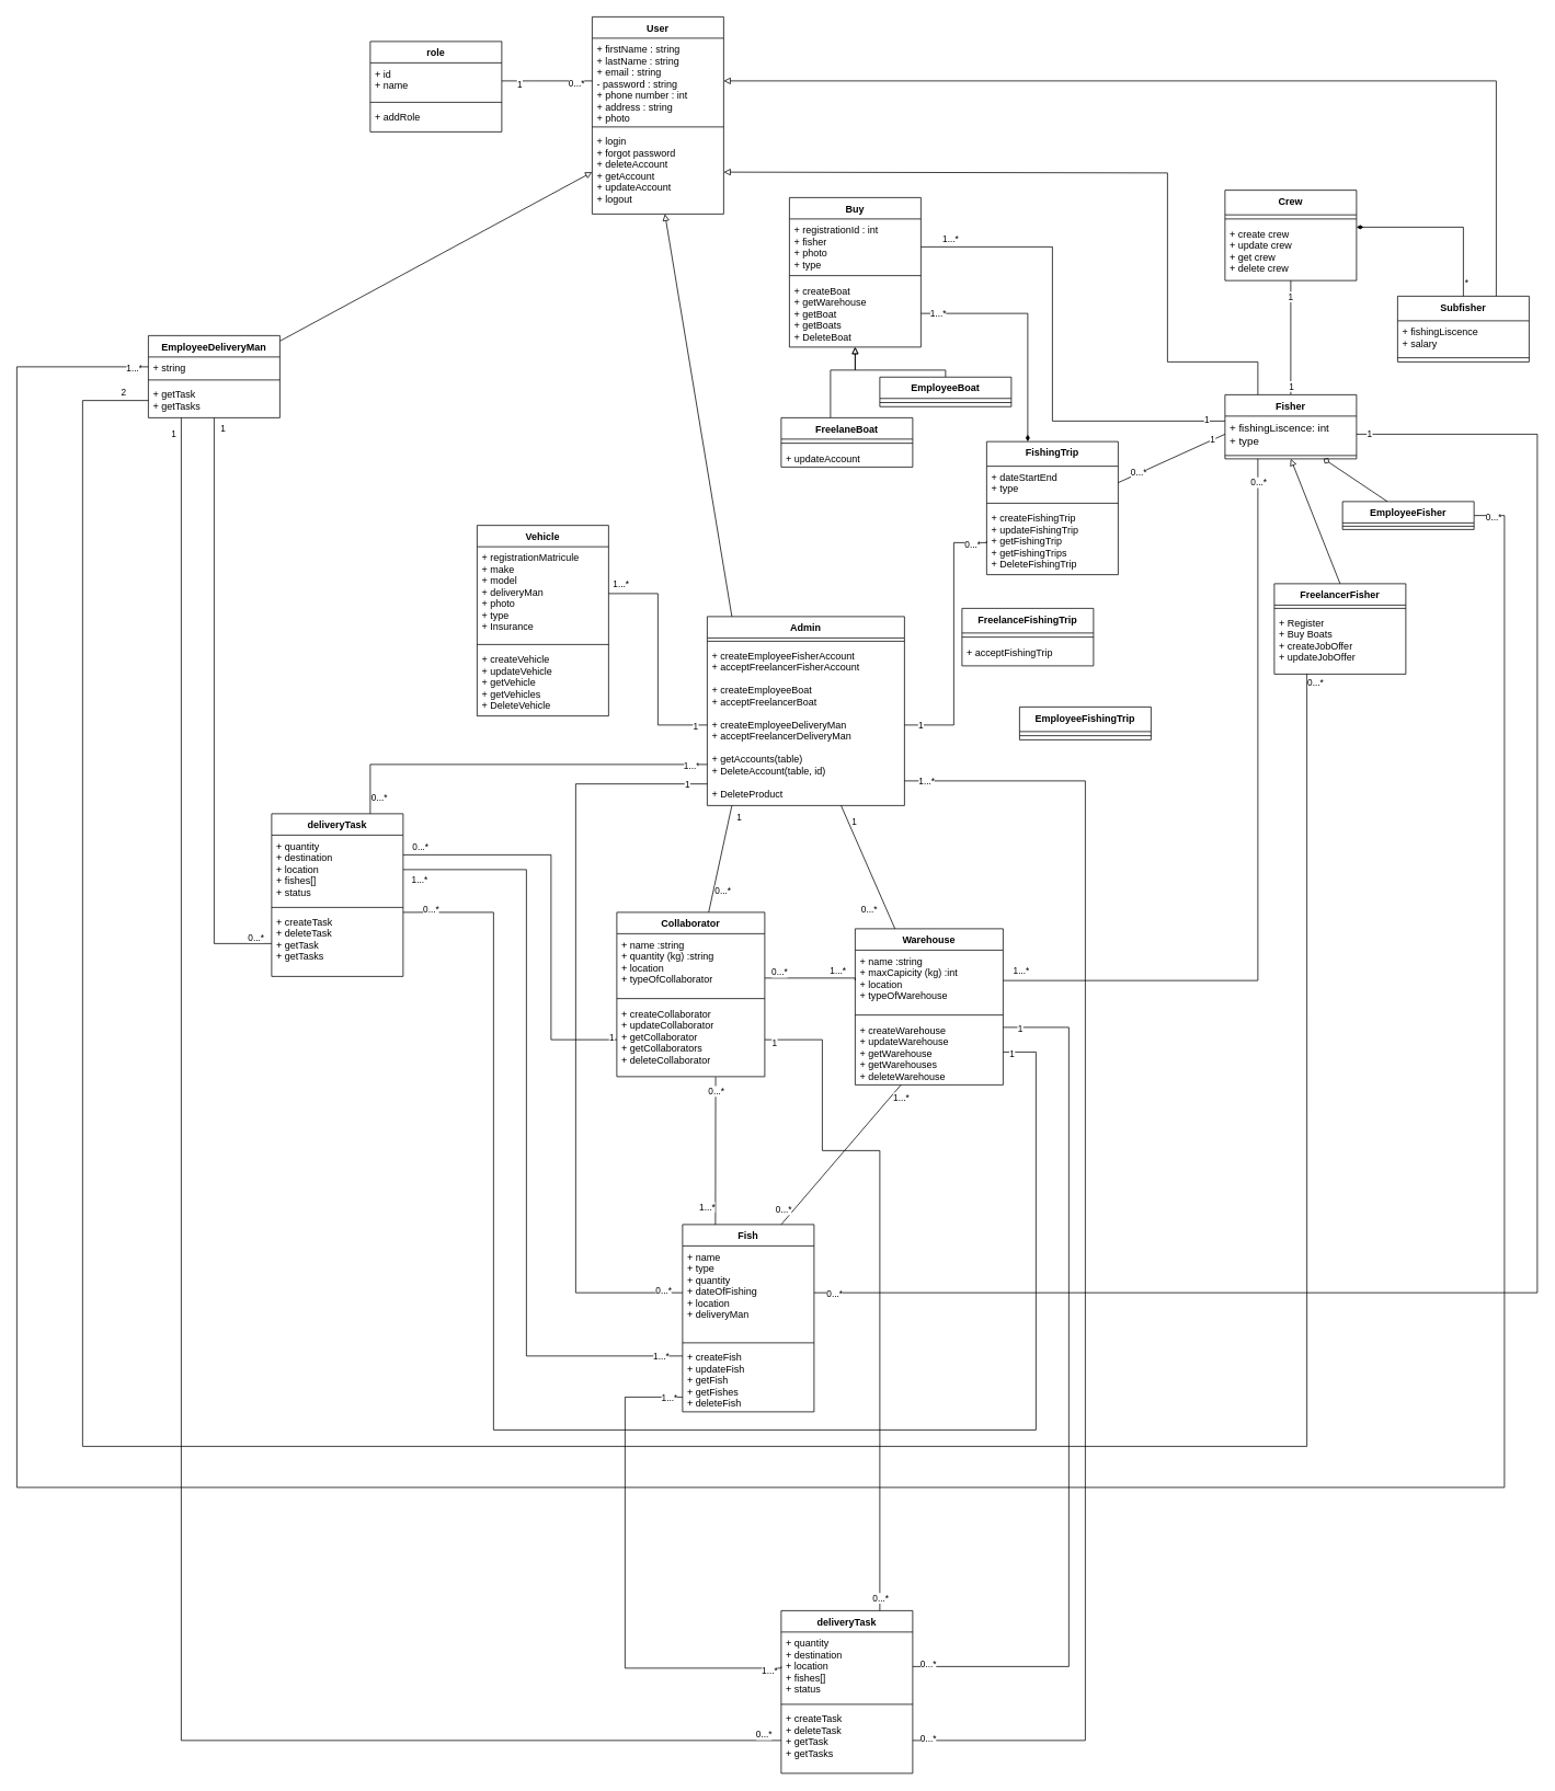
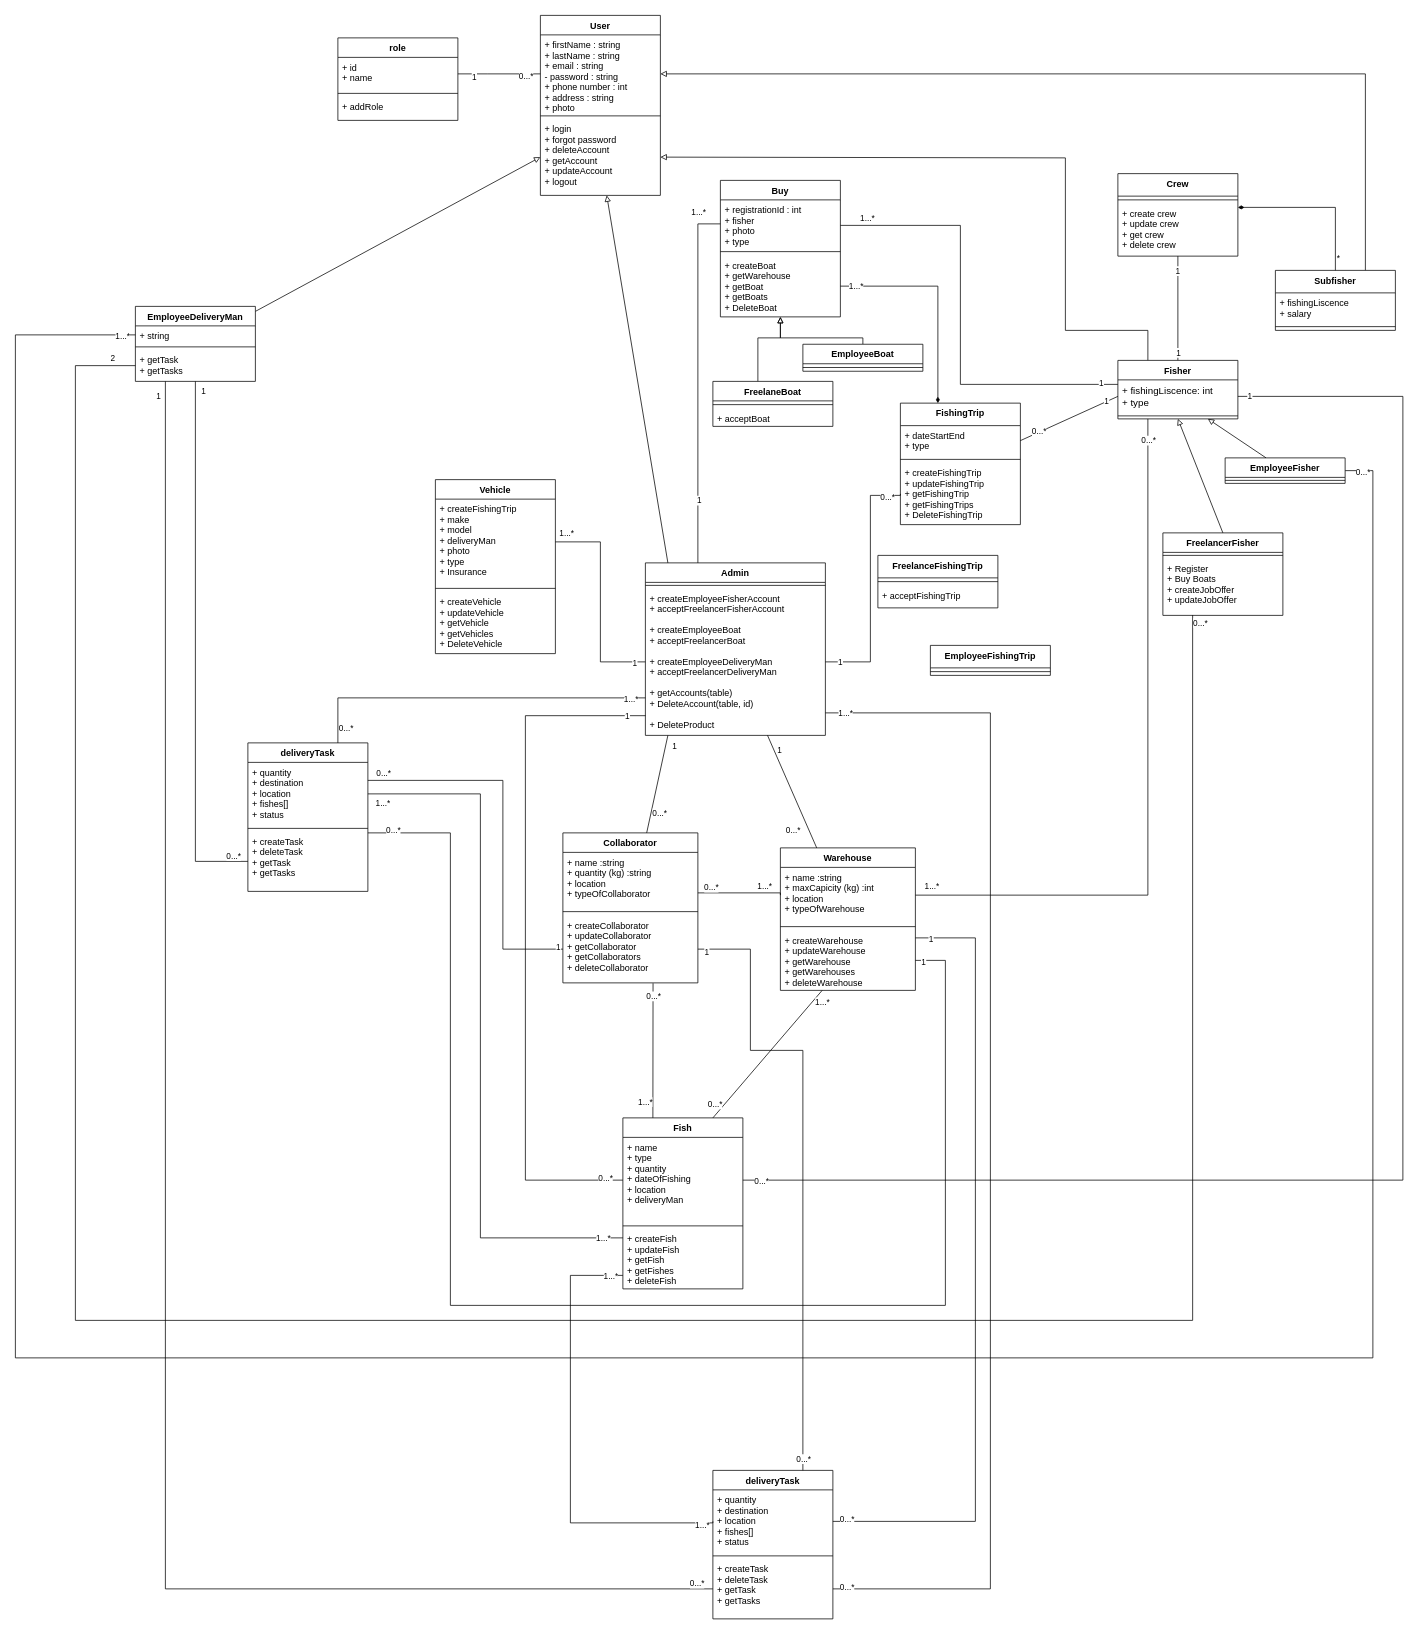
+ <mxCell id="35" style="rounded=0;orthogonalLoop=1;jettySize=auto;html=1;entryX=0;entryY=0.5;entryDx=0;entryDy=0;endArrow=none;endFill=0;edgeStyle=elbowEdgeStyle;" parent="1" source="38" target="47" edge="1"><mxGeometry relative="1" as="geometry"><mxPoint x="1100" y="710" as="targetPoint" /><Array as="points"><mxPoint x="930" y="330" /><mxPoint x="940" y="650" /></Array></mxGeometry></mxCell>
+ <mxCell id="36" value="1...*" style="edgeLabel;html=1;align=center;verticalAlign=middle;resizable=0;points=[];" parent="35" vertex="1" connectable="0"><mxGeometry x="0.629" y="3" relative="1" as="geometry"><mxPoint x="3" y="-76" as="offset" /></mxGeometry></mxCell>
+ <mxCell id="37" value="1" style="edgeLabel;html=1;align=center;verticalAlign=middle;resizable=0;points=[];" parent="35" vertex="1" connectable="0"><mxGeometry x="-0.653" y="-1" relative="1" as="geometry"><mxPoint as="offset" /></mxGeometry></mxCell>
- <mxCell id="138" value="+ updateAccount" style="text;strokeColor=none;fillColor=none;align=left;verticalAlign=top;spacingLeft=4;spacingRight=4;overflow=hidden;rotatable=0;points=[[0,0.5],[1,0.5]];portConstraint=eastwest;" vertex="1" parent="136"><mxGeometry y="36" width="160" height="24" as="geometry" /></mxCell>
+ <mxCell id="138" value="+ acceptBoat" style="text;strokeColor=none;fillColor=none;align=left;verticalAlign=top;spacingLeft=4;spacingRight=4;overflow=hidden;rotatable=0;points=[[0,0.5],[1,0.5]];portConstraint=eastwest;" vertex="1" parent="136"><mxGeometry y="36" width="160" height="24" as="geometry" /></mxCell>
- <mxCell id="23" style="rounded=0;orthogonalLoop=1;jettySize=auto;html=1;entryX=0.75;entryY=1;entryDx=0;entryDy=0;elbow=vertical;endArrow=diamond;endFill=0;" parent="1" source="27" target="16" edge="1"><mxGeometry relative="1" as="geometry"><mxPoint x="1473.76" y="2060.9" as="targetPoint" /></mxGeometry></mxCell>
+ <mxCell id="23" style="rounded=0;orthogonalLoop=1;jettySize=auto;html=1;entryX=0.75;entryY=1;entryDx=0;entryDy=0;elbow=vertical;endArrow=block;endFill=0;" parent="1" source="27" target="16" edge="1"><mxGeometry relative="1" as="geometry"><mxPoint x="1473.76" y="2060.9" as="targetPoint" /></mxGeometry></mxCell>
- <mxCell id="51" value="+ registrationMatricule&#10;+ make&#10;+ model &#10;+ deliveryMan&#10;+ photo&#10;+ type&#10;+ Insurance" style="text;strokeColor=none;fillColor=none;align=left;verticalAlign=top;spacingLeft=4;spacingRight=4;overflow=hidden;rotatable=0;points=[[0,0.5],[1,0.5]];portConstraint=eastwest;" parent="50" vertex="1"><mxGeometry y="26" width="160" height="114" as="geometry" /></mxCell>
+ <mxCell id="51" value="+ createFishingTrip&#10;+ make&#10;+ model &#10;+ deliveryMan&#10;+ photo&#10;+ type&#10;+ Insurance" style="text;strokeColor=none;fillColor=none;align=left;verticalAlign=top;spacingLeft=4;spacingRight=4;overflow=hidden;rotatable=0;points=[[0,0.5],[1,0.5]];portConstraint=eastwest;" parent="50" vertex="1"><mxGeometry y="26" width="160" height="114" as="geometry" /></mxCell>
